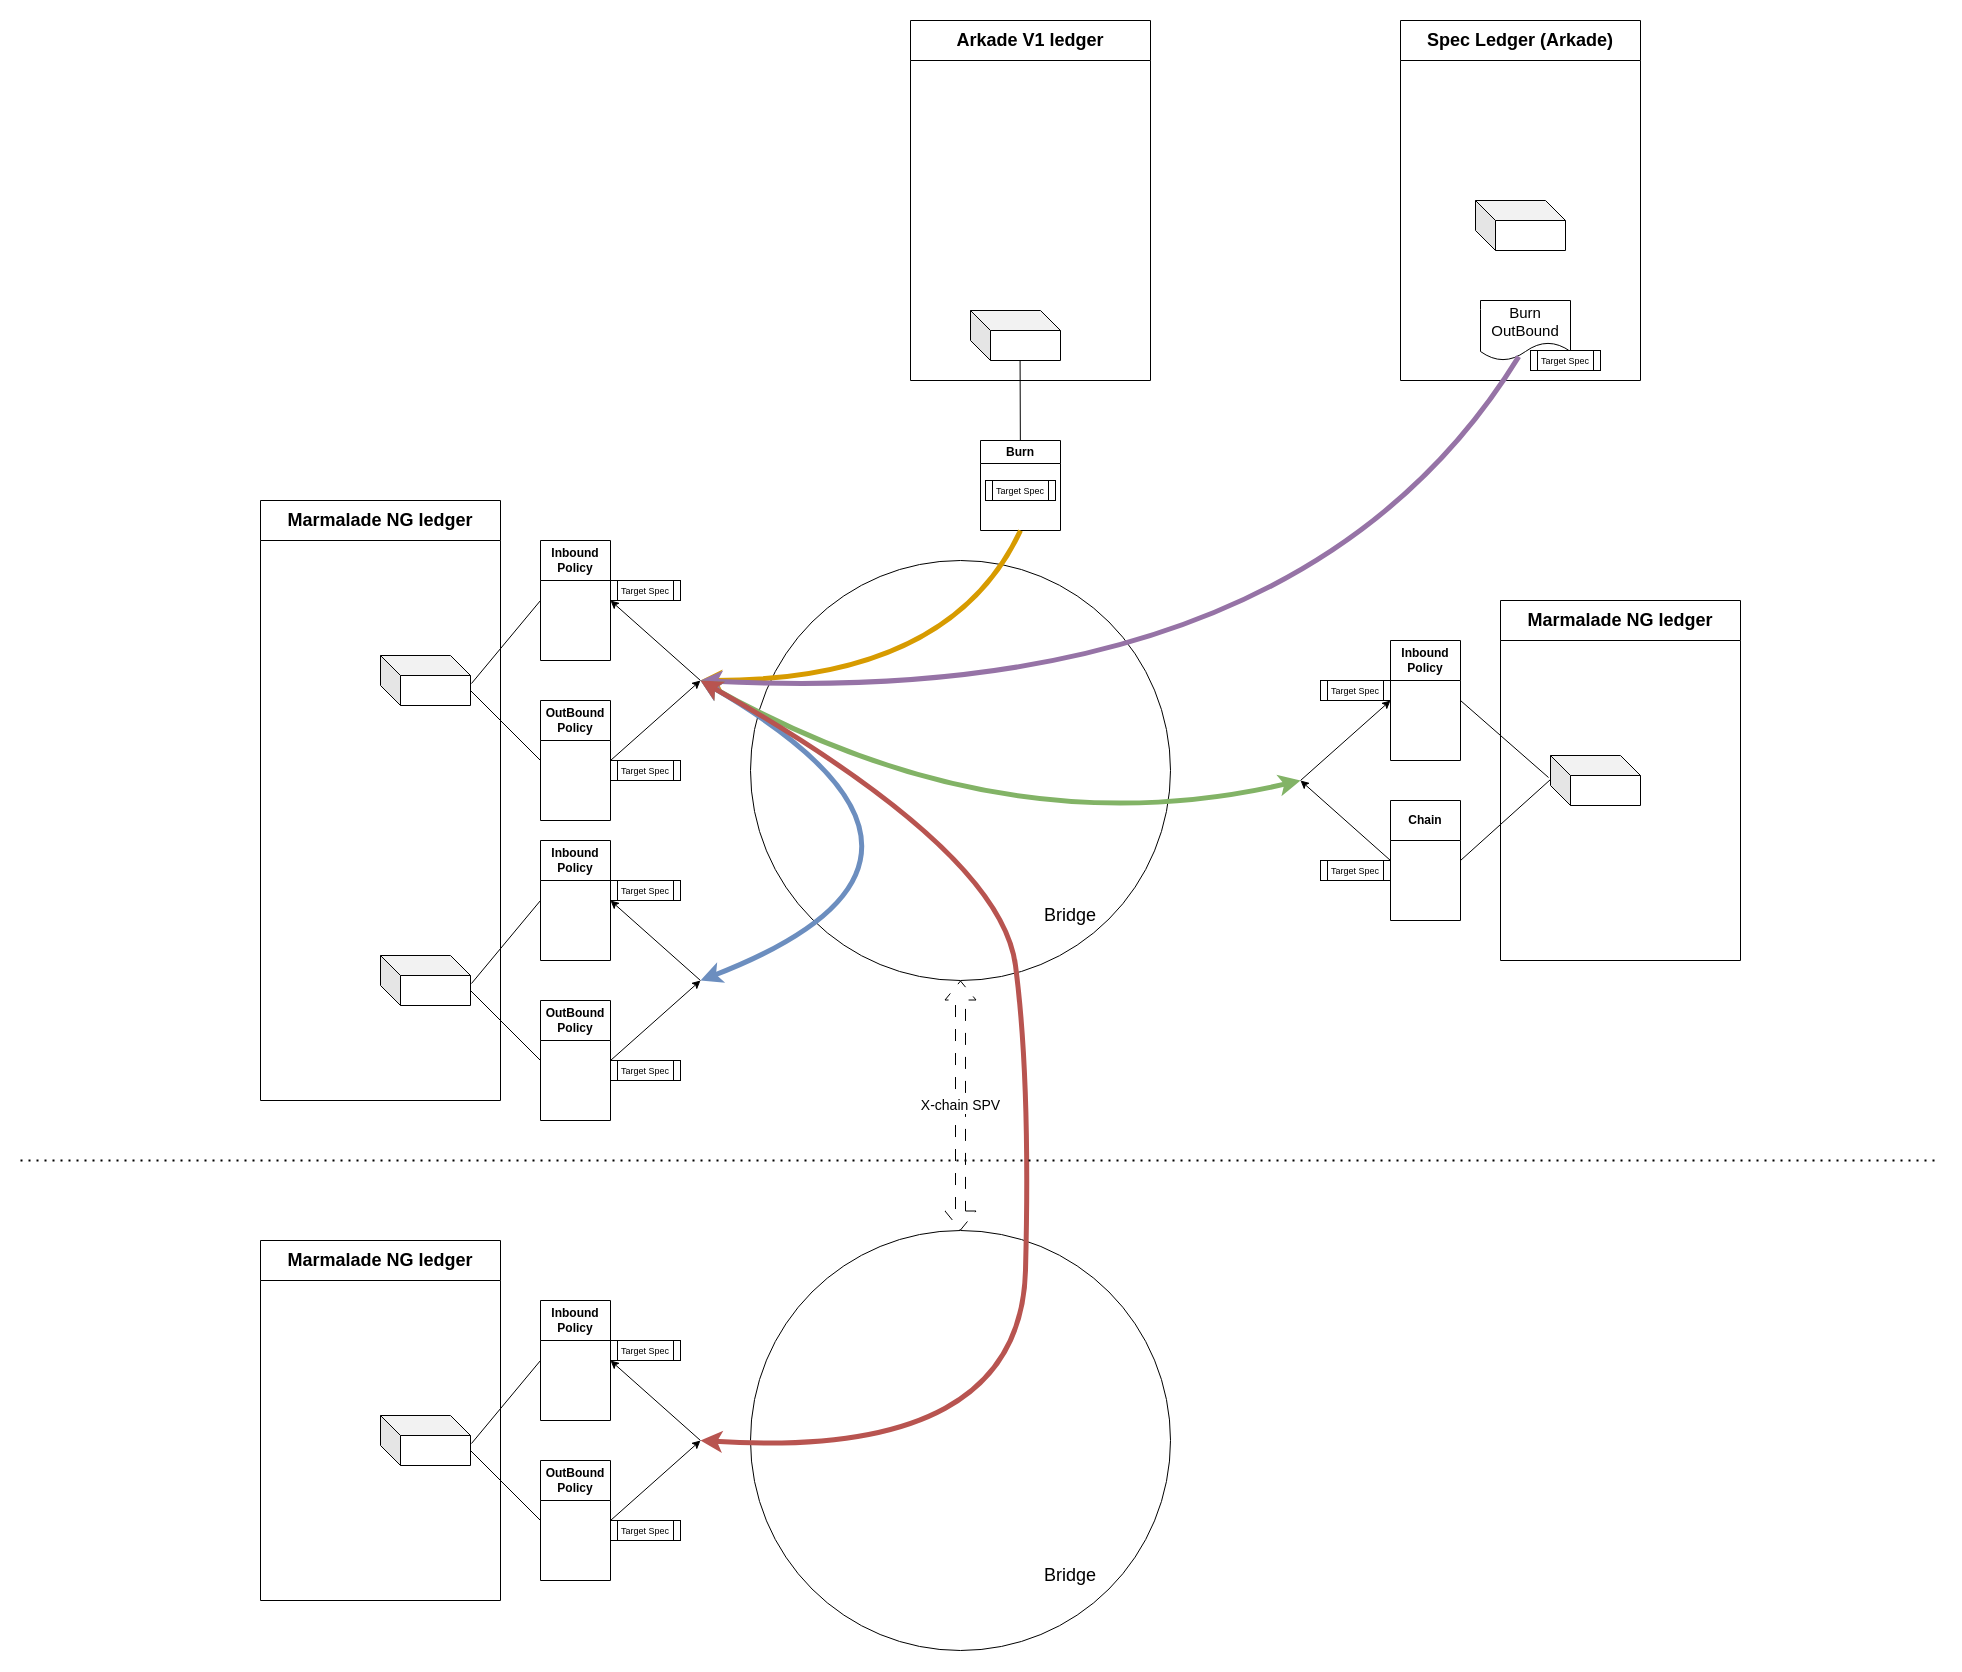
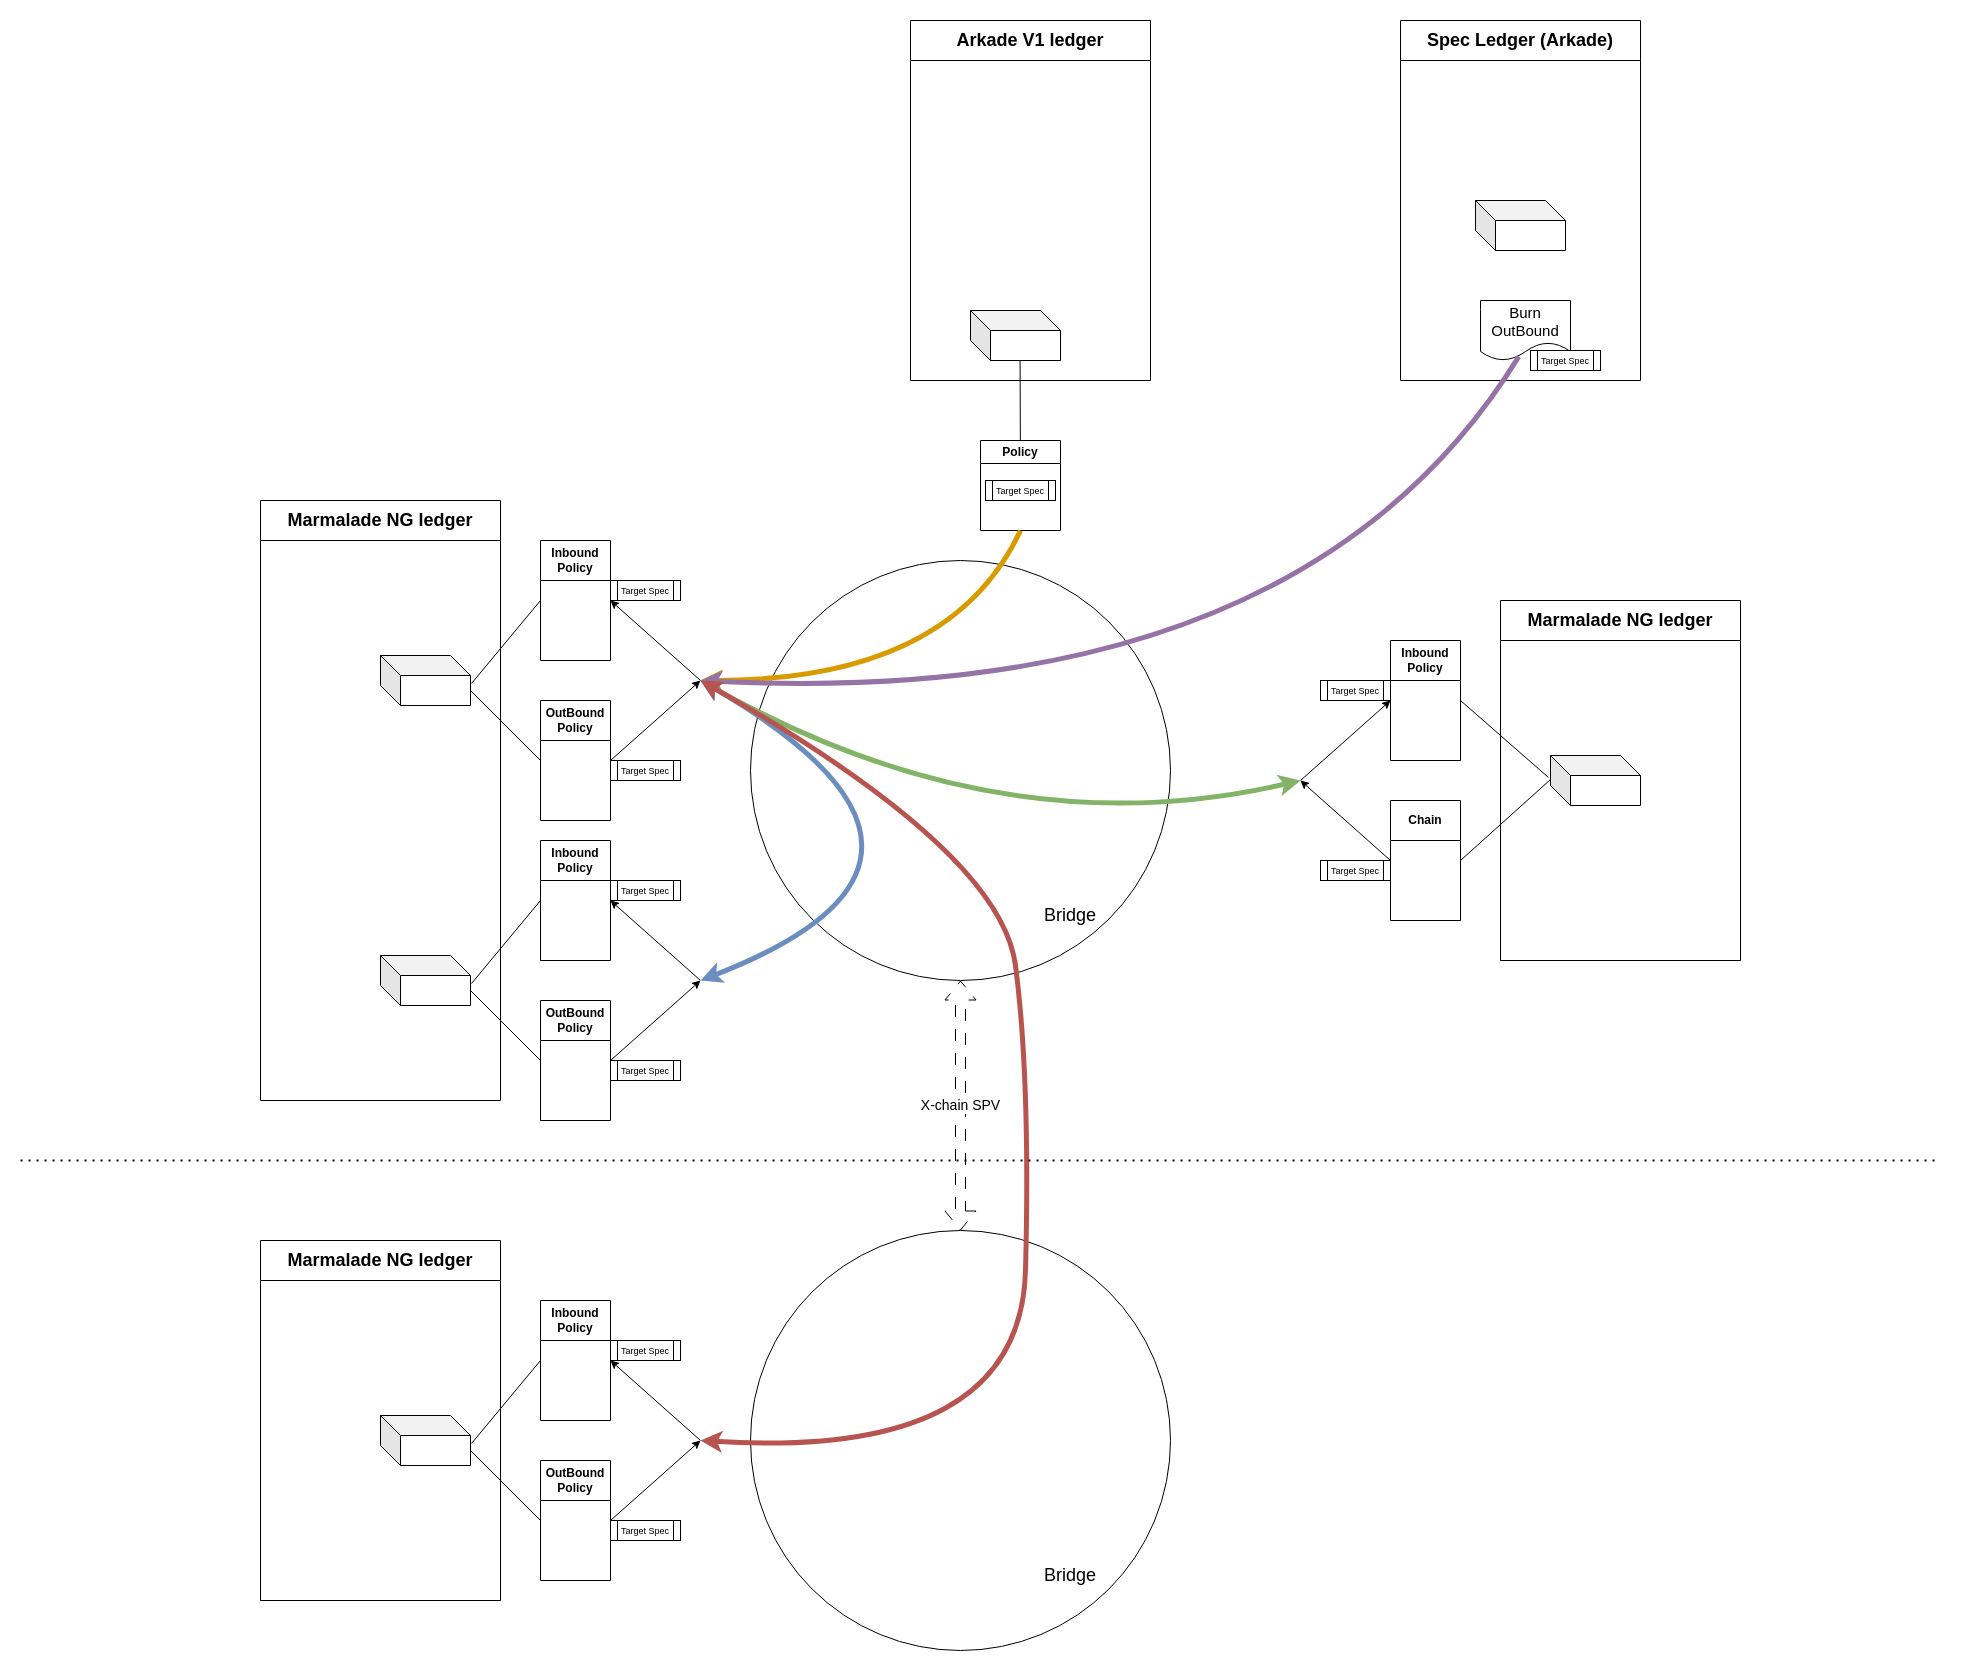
- <mxCell id="18" value="Burn" style="swimlane;whiteSpace=wrap;html=1;" parent="1" vertex="1"><mxGeometry x="980" y="440" width="80" height="90" as="geometry" /></mxCell>
+ <mxCell id="18" value="Policy" style="swimlane;whiteSpace=wrap;html=1;" parent="1" vertex="1"><mxGeometry x="980" y="440" width="80" height="90" as="geometry" /></mxCell>
